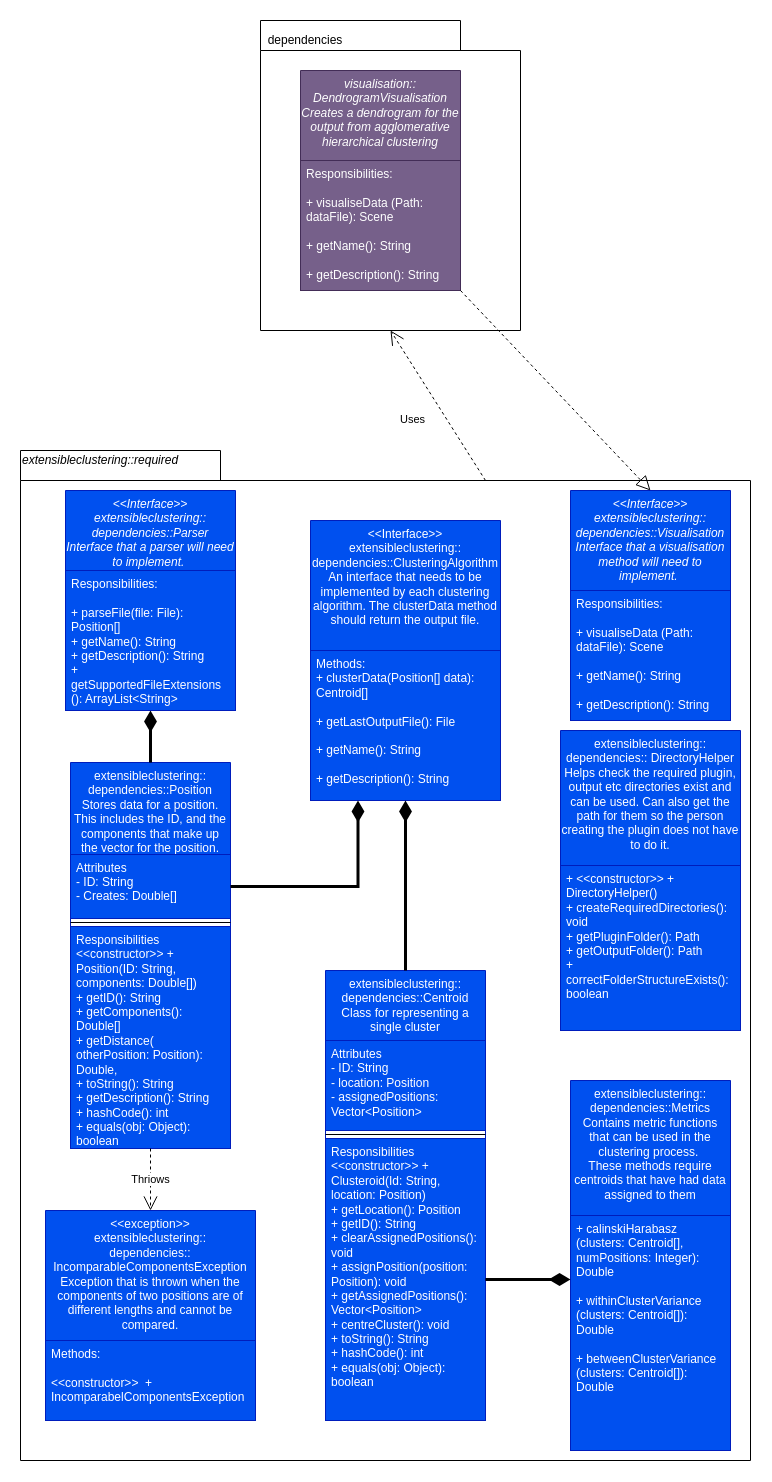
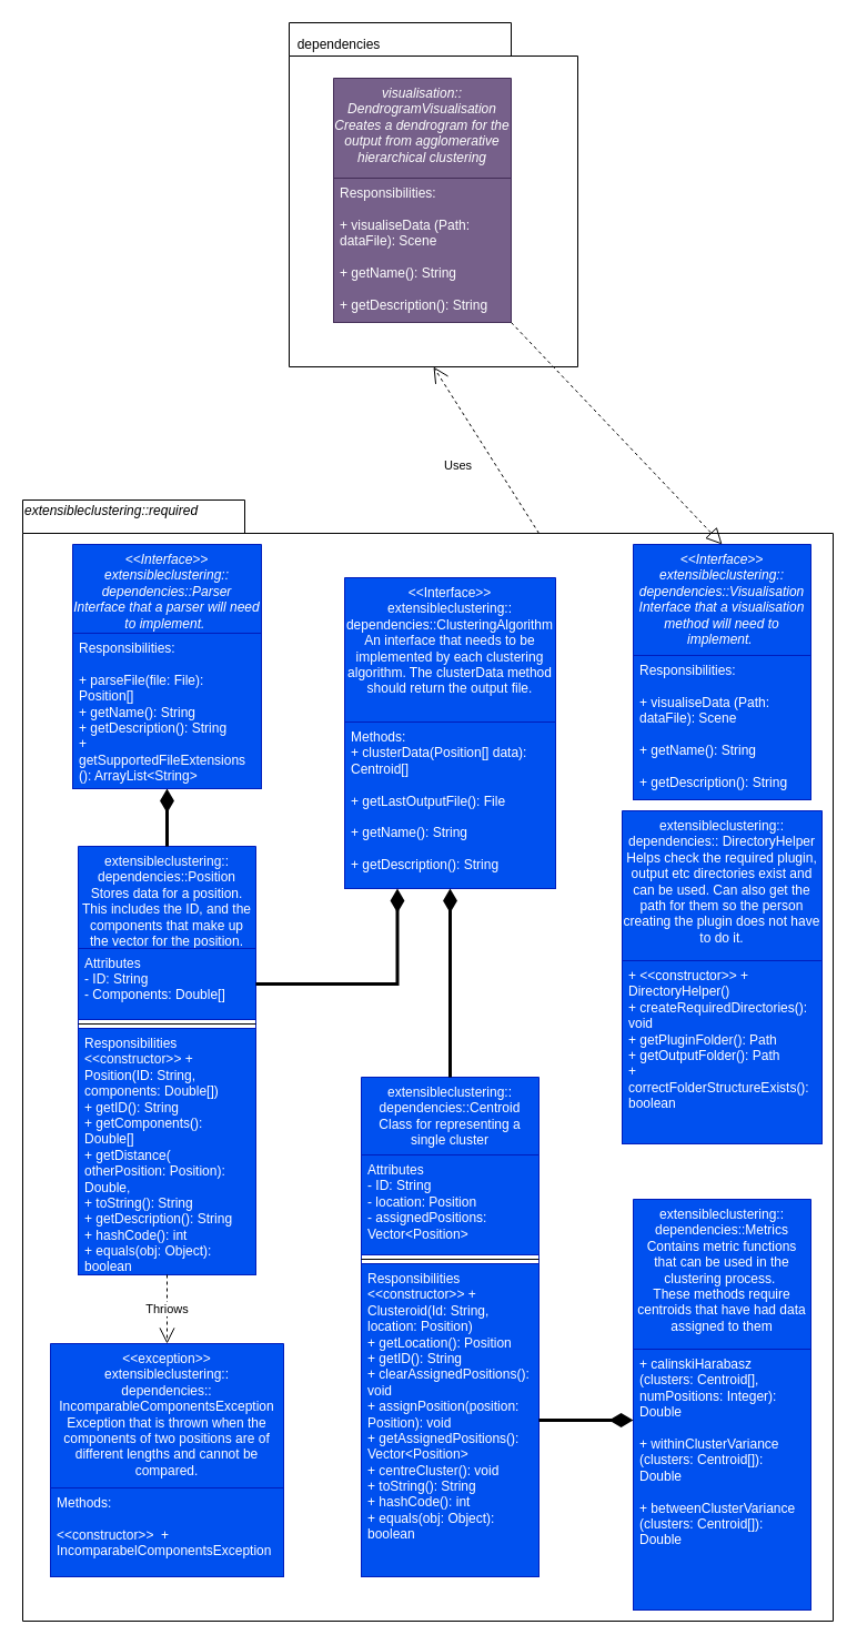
- <mxCell id="4" value="Attributes&#10;- ID: String&#10;- Creates: Double[]" style="text;align=left;verticalAlign=top;spacingLeft=4;spacingRight=4;overflow=hidden;rotatable=0;points=[[0,0.5],[1,0.5]];portConstraint=eastwest;rounded=0;shadow=0;html=0;fontStyle=0;fillColor=#0050ef;strokeColor=#001DBC;fontColor=#ffffff;" parent="3" vertex="1"><mxGeometry y="92" width="160" height="64" as="geometry" /></mxCell>
+ <mxCell id="4" value="Attributes&#10;- ID: String&#10;- Components: Double[]" style="text;align=left;verticalAlign=top;spacingLeft=4;spacingRight=4;overflow=hidden;rotatable=0;points=[[0,0.5],[1,0.5]];portConstraint=eastwest;rounded=0;shadow=0;html=0;fontStyle=0;fillColor=#0050ef;strokeColor=#001DBC;fontColor=#ffffff;" parent="3" vertex="1"><mxGeometry y="92" width="160" height="64" as="geometry" /></mxCell>
